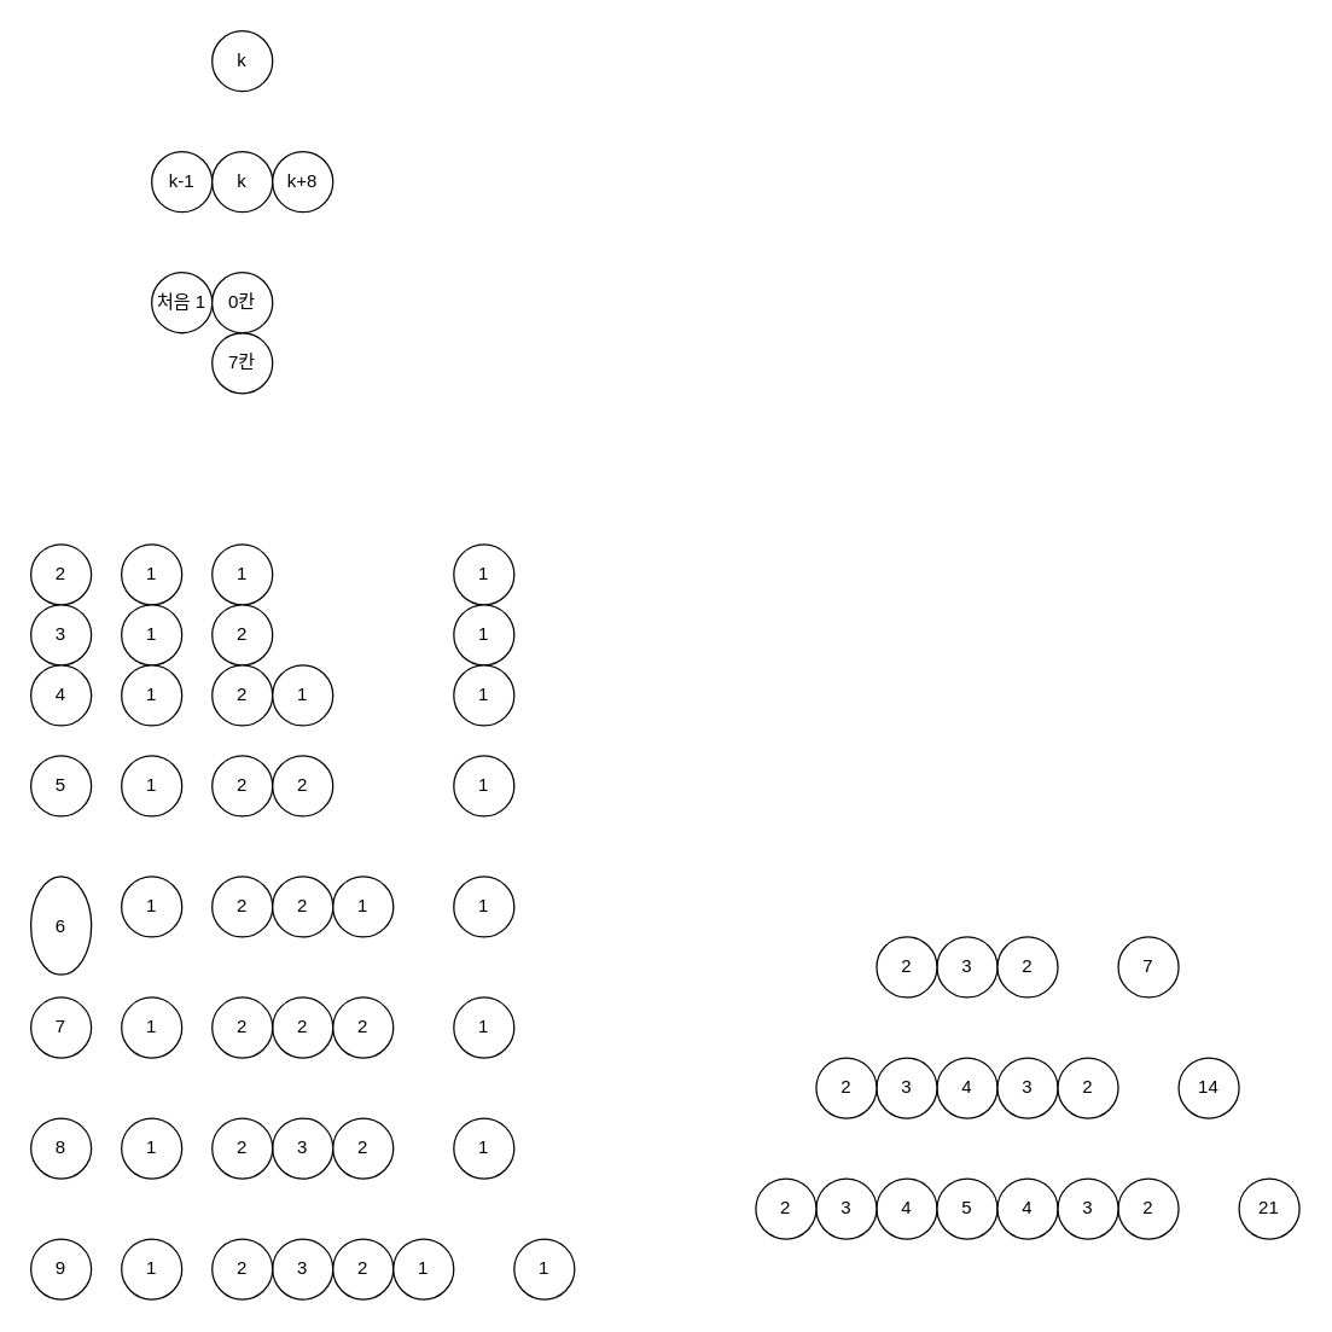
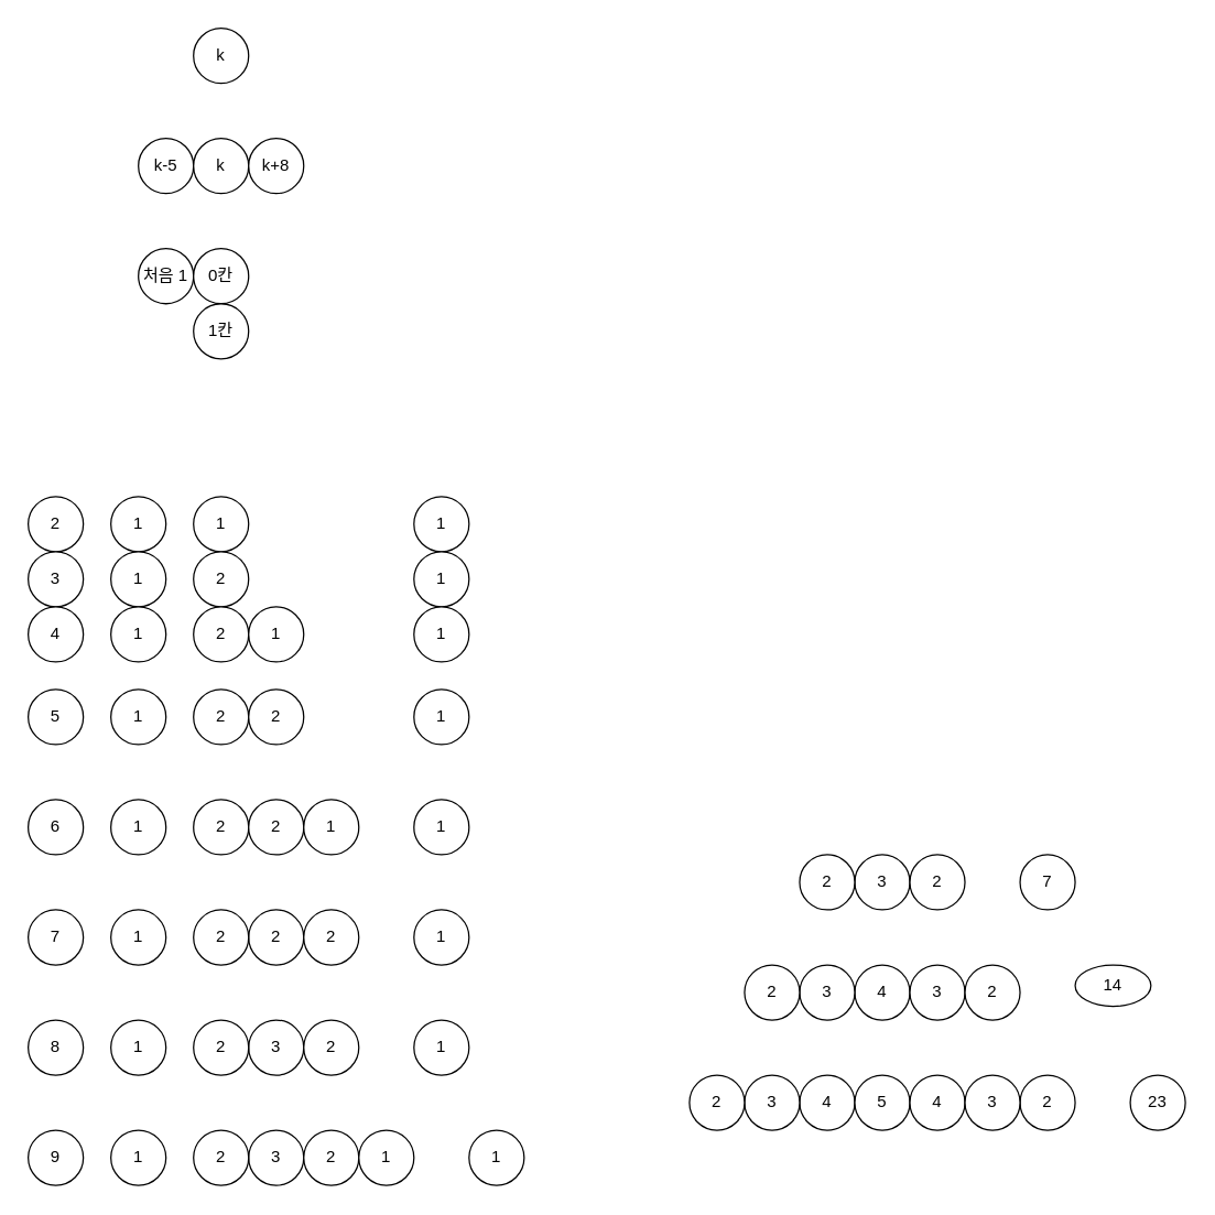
- <mxCell id="3" value="k-1" style="ellipse;whiteSpace=wrap;html=1;aspect=fixed;" vertex="1" parent="1"><mxGeometry x="100" y="100" width="40" height="40" as="geometry" /></mxCell>
+ <mxCell id="3" value="k-5" style="ellipse;whiteSpace=wrap;html=1;aspect=fixed;" vertex="1" parent="1"><mxGeometry x="100" y="100" width="40" height="40" as="geometry" /></mxCell>
- <mxCell id="8" value="7칸" style="ellipse;whiteSpace=wrap;html=1;aspect=fixed;" vertex="1" parent="1"><mxGeometry x="140" y="220" width="40" height="40" as="geometry" /></mxCell>
+ <mxCell id="8" value="1칸" style="ellipse;whiteSpace=wrap;html=1;aspect=fixed;" vertex="1" parent="1"><mxGeometry x="140" y="220" width="40" height="40" as="geometry" /></mxCell>
- <mxCell id="27" value="6" style="ellipse;whiteSpace=wrap;html=1;aspect=fixed;" vertex="1" parent="1"><mxGeometry x="20" y="580" width="40" height="65" as="geometry" /></mxCell>
+ <mxCell id="27" value="6" style="ellipse;whiteSpace=wrap;html=1;aspect=fixed;" vertex="1" parent="1"><mxGeometry x="20" y="580" width="40" height="40" as="geometry" /></mxCell>
- <mxCell id="59" value="14" style="ellipse;whiteSpace=wrap;html=1;aspect=fixed;" vertex="1" parent="1"><mxGeometry x="780" y="700" width="40" height="40" as="geometry" /></mxCell>
+ <mxCell id="59" value="14" style="ellipse;whiteSpace=wrap;html=1;aspect=fixed;" vertex="1" parent="1"><mxGeometry x="780" y="700" width="55" height="30" as="geometry" /></mxCell>
- <mxCell id="69" value="21" style="ellipse;whiteSpace=wrap;html=1;aspect=fixed;" vertex="1" parent="1"><mxGeometry x="820" y="780" width="40" height="40" as="geometry" /></mxCell>
+ <mxCell id="69" value="23" style="ellipse;whiteSpace=wrap;html=1;aspect=fixed;" vertex="1" parent="1"><mxGeometry x="820" y="780" width="40" height="40" as="geometry" /></mxCell>
